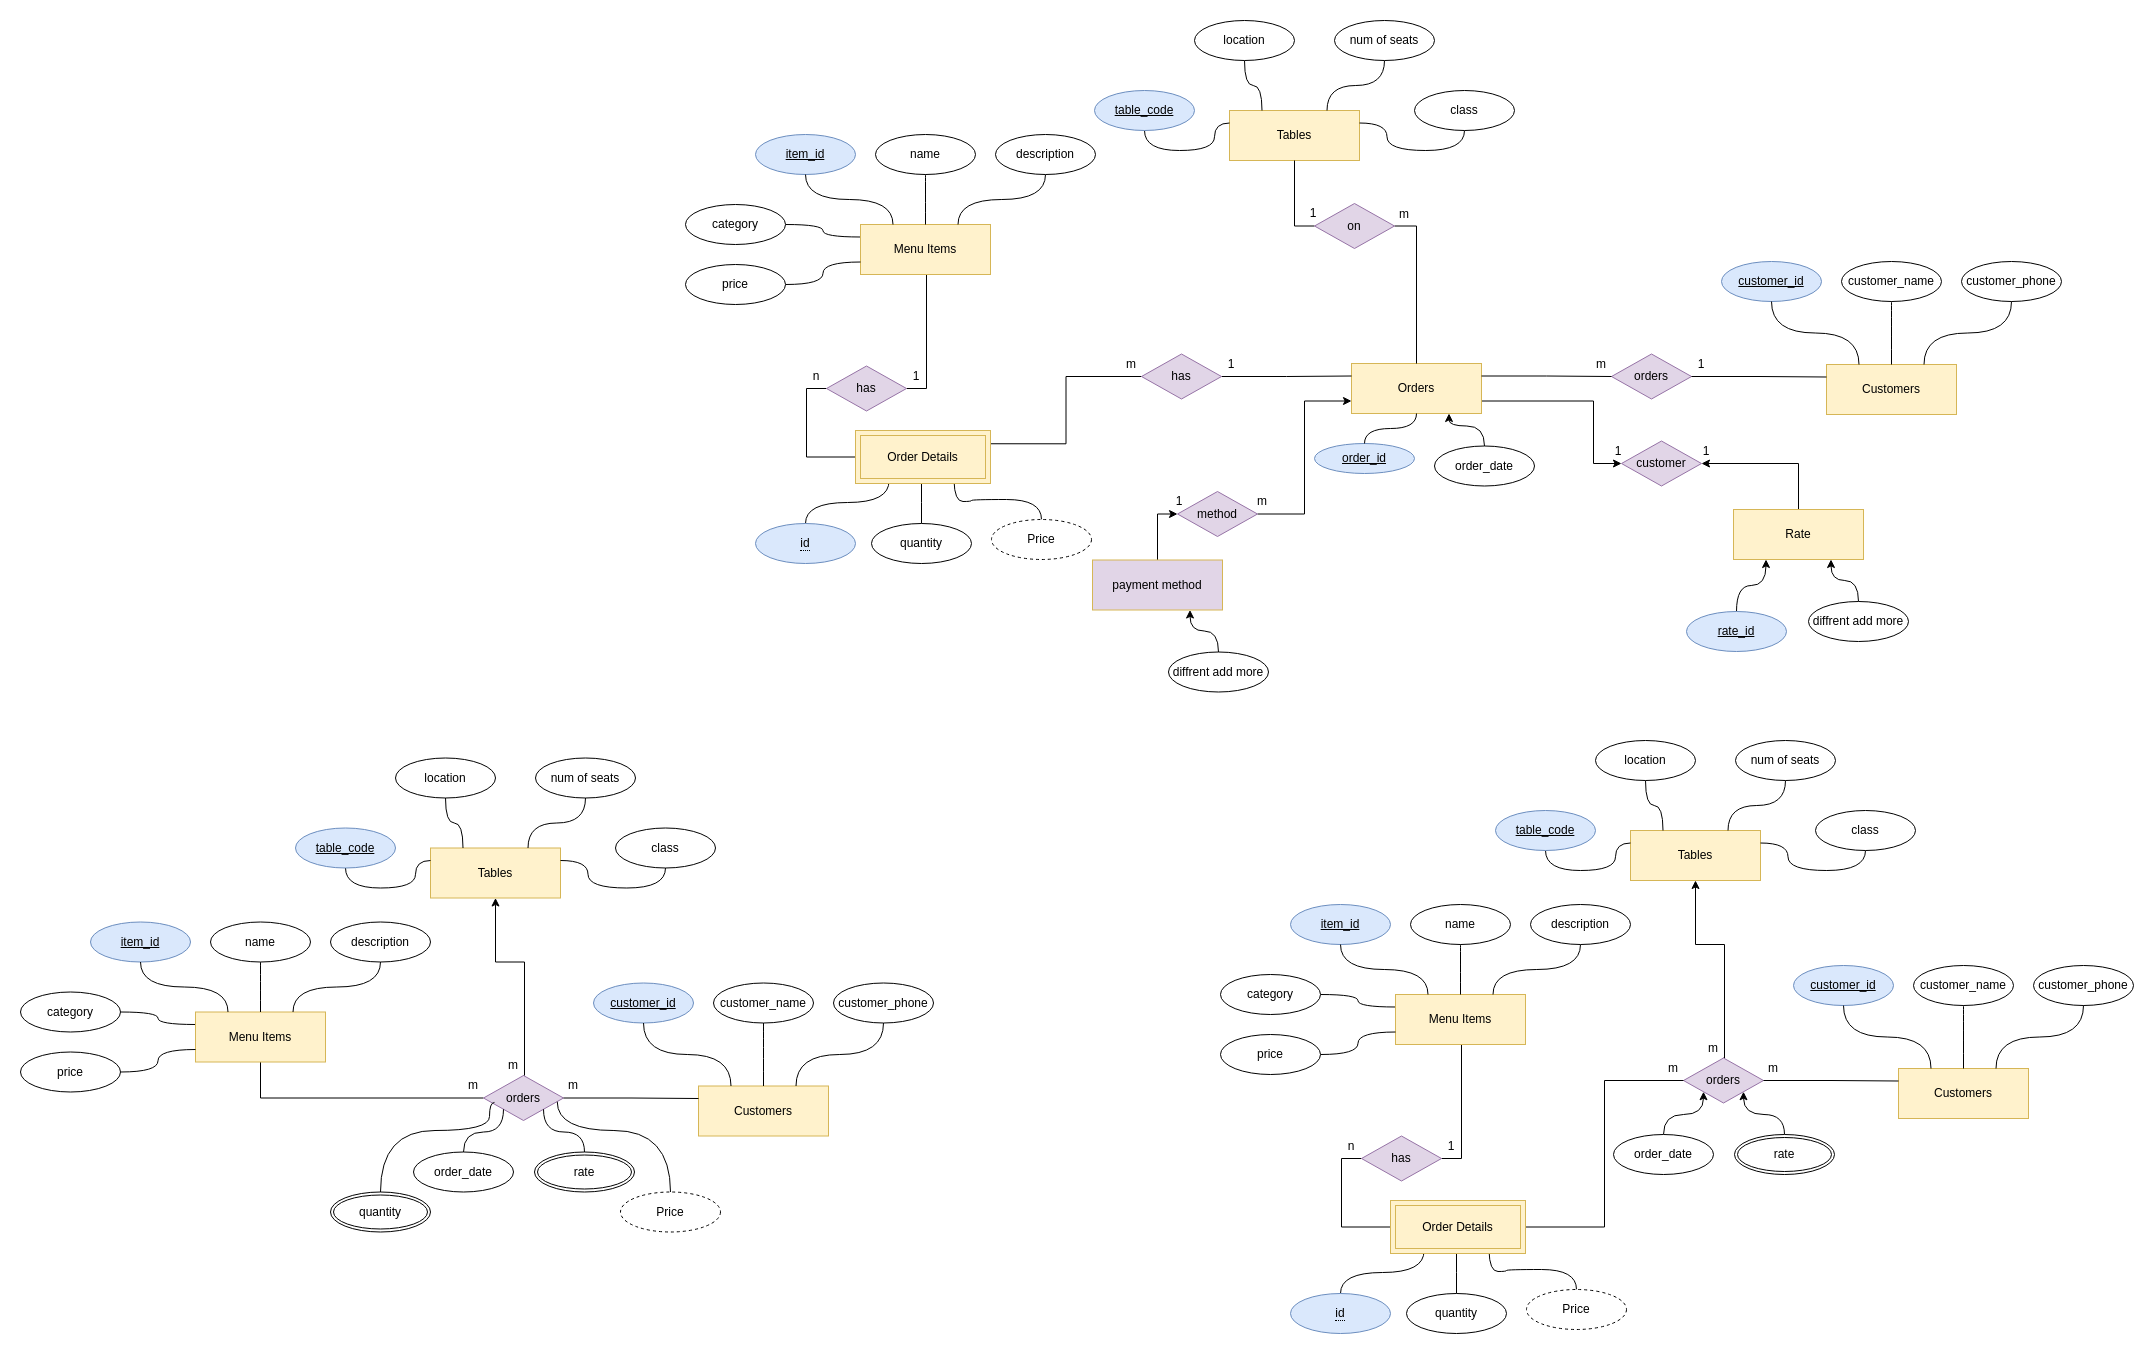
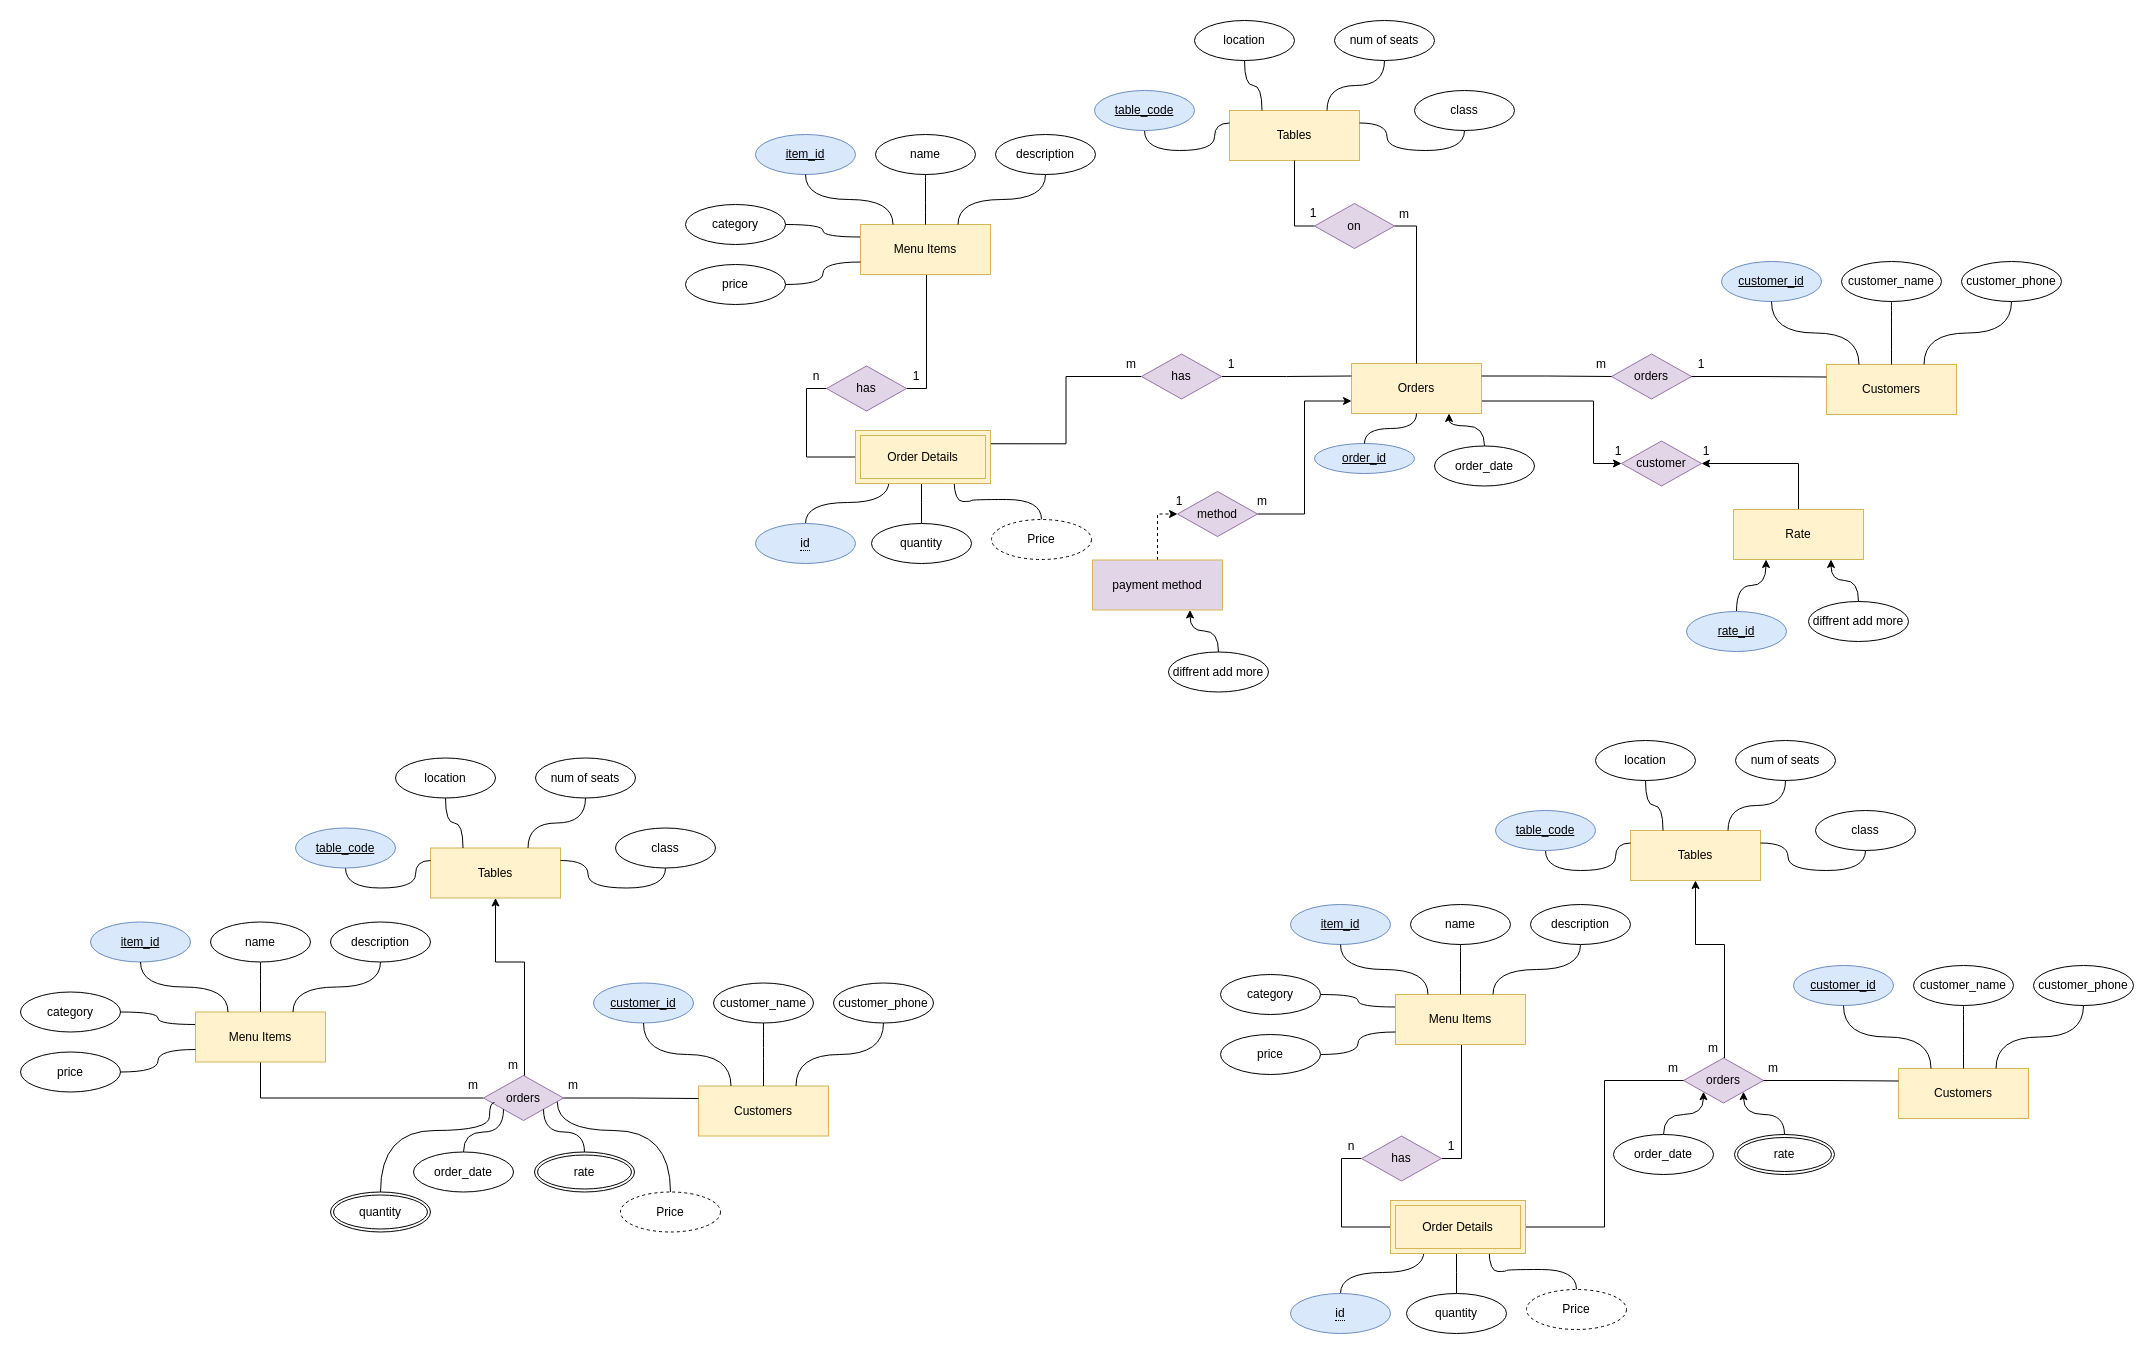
- <mxCell id="163" style="edgeStyle=orthogonalEdgeStyle;rounded=0;orthogonalLoop=1;jettySize=auto;html=1;exitX=0.5;exitY=0;exitDx=0;exitDy=0;entryX=0;entryY=0.5;entryDx=0;entryDy=0;" edge="1" parent="1" source="164" target="168"><mxGeometry relative="1" as="geometry"><mxPoint x="1173" y="521" as="targetPoint" /></mxGeometry></mxCell>
+ <mxCell id="163" style="edgeStyle=orthogonalEdgeStyle;rounded=0;orthogonalLoop=1;jettySize=auto;html=1;exitX=0.5;exitY=0;exitDx=0;exitDy=0;entryX=0;entryY=0.5;entryDx=0;entryDy=0;dashed=1;" edge="1" parent="1" source="164" target="168"><mxGeometry relative="1" as="geometry"><mxPoint x="1173" y="521" as="targetPoint" /></mxGeometry></mxCell>
